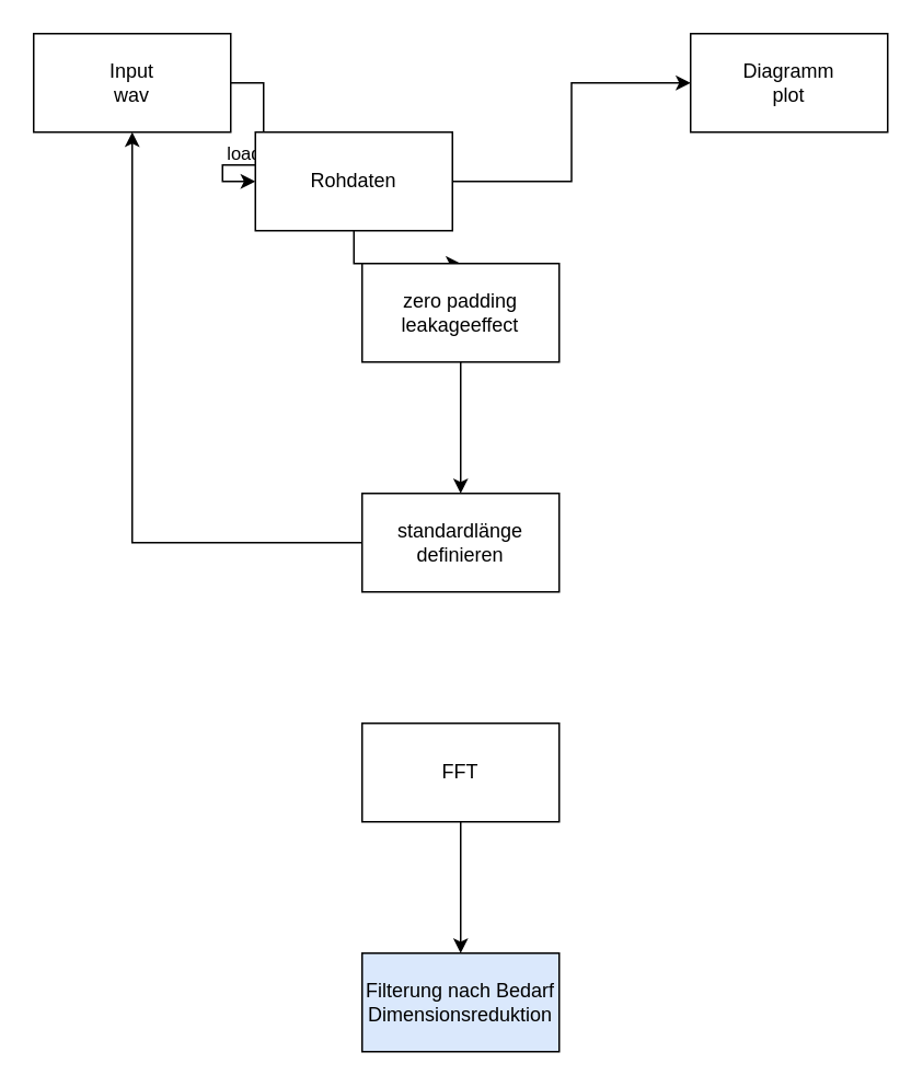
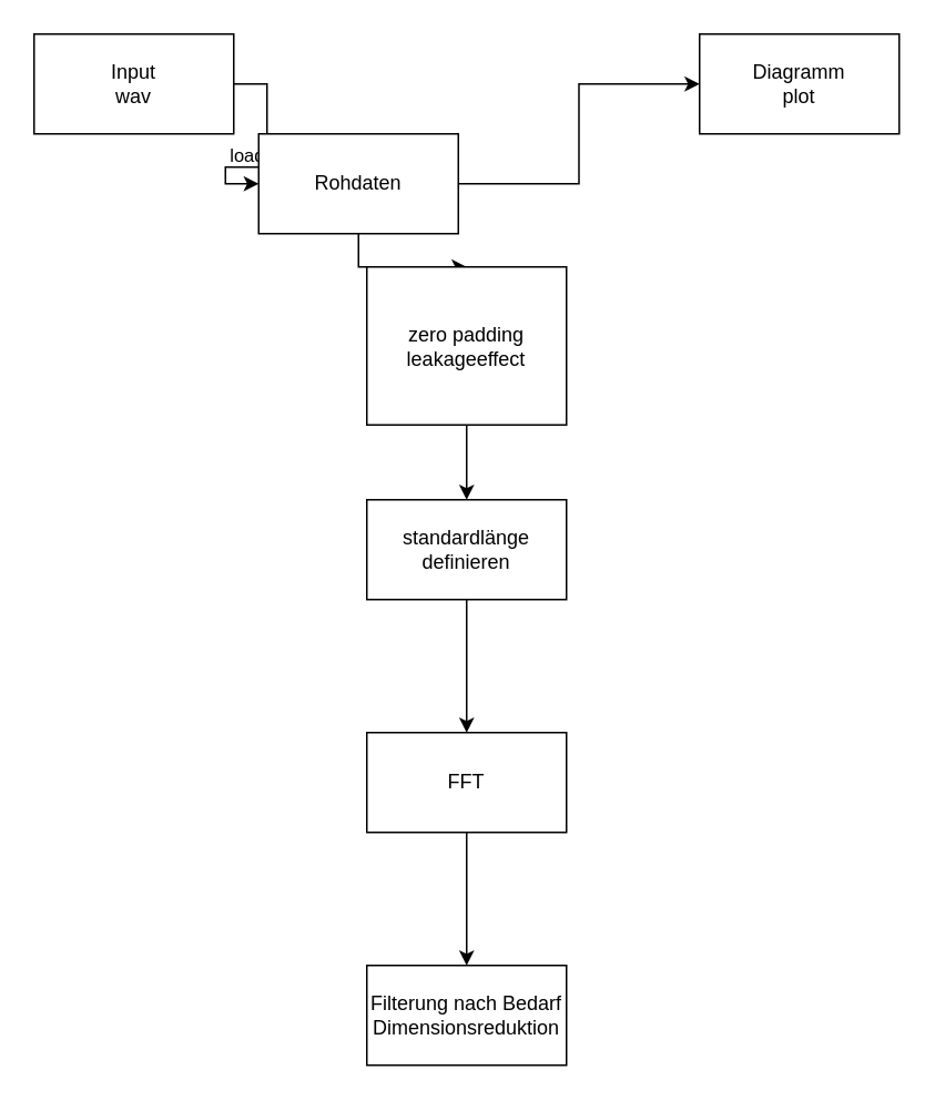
- <mxCell id="9" value="&lt;div&gt;zero padding&lt;/div&gt;&lt;div&gt;leakageeffect&lt;/div&gt;" style="whiteSpace=wrap;html=1;rounded=0;" vertex="1" parent="1"><mxGeometry x="220" y="160" width="120" height="60" as="geometry" /></mxCell>
+ <mxCell id="9" value="&lt;div&gt;zero padding&lt;/div&gt;&lt;div&gt;leakageeffect&lt;/div&gt;" style="whiteSpace=wrap;html=1;rounded=0;" vertex="1" parent="1"><mxGeometry x="220" y="160" width="120" height="95" as="geometry" /></mxCell>
- <mxCell id="10" value="" style="edgeStyle=orthogonalEdgeStyle;rounded=0;orthogonalLoop=1;jettySize=auto;html=1;" edge="1" parent="1" source="11" target="3"><mxGeometry relative="1" as="geometry" /></mxCell>
+ <mxCell id="10" value="" style="edgeStyle=orthogonalEdgeStyle;rounded=0;orthogonalLoop=1;jettySize=auto;html=1;" edge="1" parent="1" source="11" target="13"><mxGeometry relative="1" as="geometry" /></mxCell>
- <mxCell id="14" value="&lt;div&gt;Filterung nach Bedarf&lt;/div&gt;&lt;div&gt;Dimensionsreduktion&lt;br&gt;&lt;/div&gt;" style="whiteSpace=wrap;html=1;rounded=0;fillColor=#dae8fc;" vertex="1" parent="1"><mxGeometry x="220" y="580" width="120" height="60" as="geometry" /></mxCell>
+ <mxCell id="14" value="&lt;div&gt;Filterung nach Bedarf&lt;/div&gt;&lt;div&gt;Dimensionsreduktion&lt;br&gt;&lt;/div&gt;" style="whiteSpace=wrap;html=1;rounded=0;" vertex="1" parent="1"><mxGeometry x="220" y="580" width="120" height="60" as="geometry" /></mxCell>
